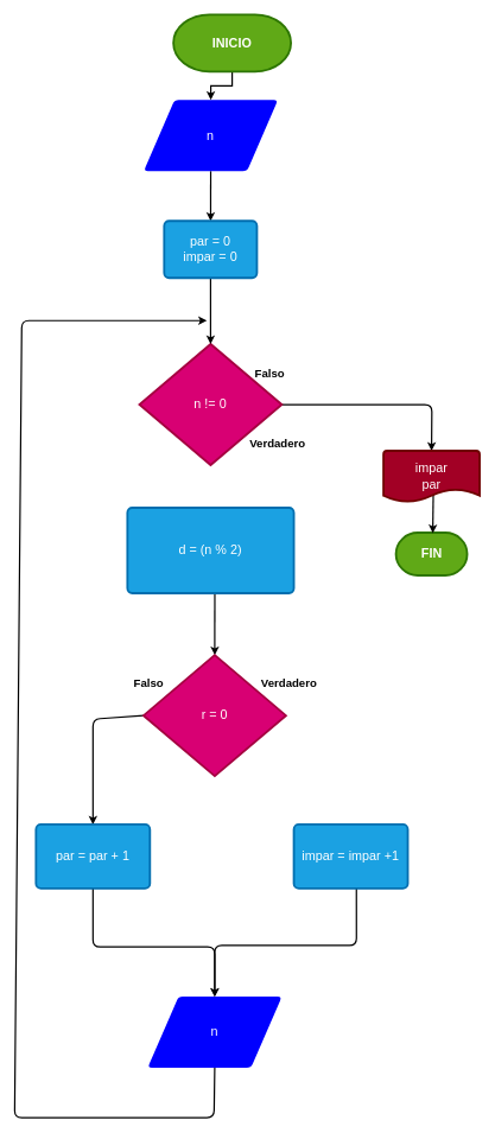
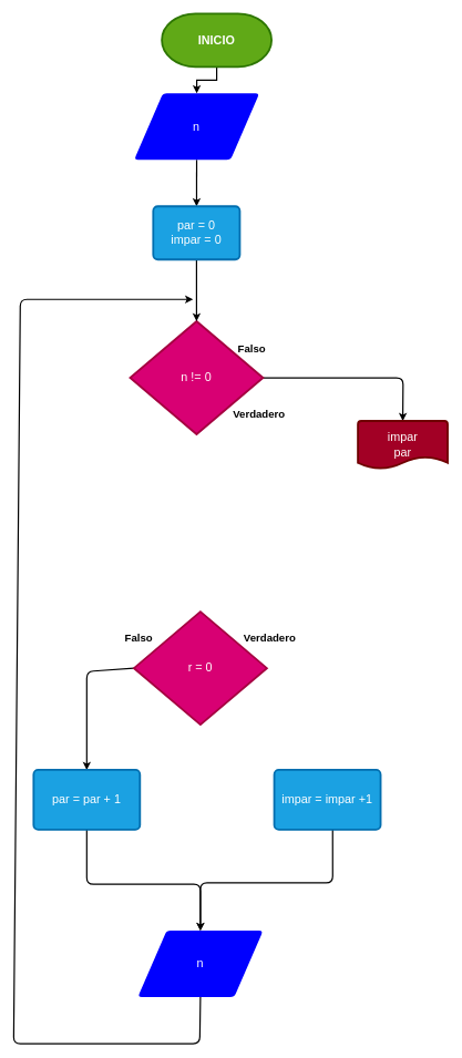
- <mxCell id="13" value="" style="edgeStyle=none;html=1;strokeColor=#000000;strokeWidth=2;exitX=0.518;exitY=0.84;exitDx=0;exitDy=0;exitPerimeter=0;entryX=0.517;entryY=0.011;entryDx=0;entryDy=0;entryPerimeter=0;labelBackgroundColor=none;fontColor=#FFFFFF;" parent="1" source="14" target="6" edge="1"><mxGeometry relative="1" as="geometry" /></mxCell>
- <mxCell id="12" value="&lt;font style=&quot;font-size: 18px&quot;&gt;&lt;div&gt;d = (n % 2)&lt;/div&gt;&lt;/font&gt;" style="rounded=1;whiteSpace=wrap;html=1;absoluteArcSize=1;arcSize=14;strokeWidth=3;fillColor=#1ba1e2;fontColor=#ffffff;strokeColor=#006EAF;labelBackgroundColor=none;" parent="1" vertex="1"><mxGeometry x="178.38" y="713" width="233.74" height="120" as="geometry" /></mxCell>
- <mxCell id="6" value="FIN" style="strokeWidth=3;html=1;shape=mxgraph.flowchart.terminator;whiteSpace=wrap;fontSize=18;fillColor=#60a917;fontColor=#ffffff;strokeColor=#2D7600;fontStyle=1;labelBackgroundColor=none;" parent="1" vertex="1"><mxGeometry x="555.5" y="748" width="100" height="60" as="geometry" /></mxCell>
- <mxCell id="11" style="edgeStyle=none;html=1;exitX=0.525;exitY=0.996;exitDx=0;exitDy=0;strokeColor=#000000;strokeWidth=2;entryX=0.5;entryY=0;entryDx=0;entryDy=0;entryPerimeter=0;exitPerimeter=0;labelBackgroundColor=none;fontColor=#FFFFFF;" parent="1" source="12" target="18" edge="1"><mxGeometry relative="1" as="geometry"><mxPoint x="300.6" y="890.425" as="targetPoint" /></mxGeometry></mxCell>
